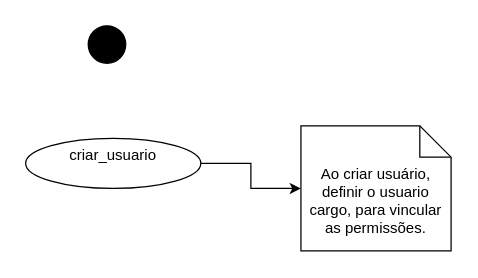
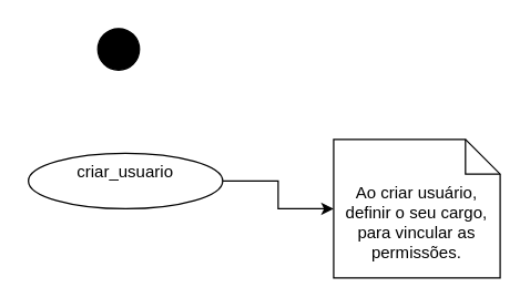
- <mxCell id="5" value="Ao criar usuário, definir o usuario cargo, para vincular as permissões." style="shape=note2;boundedLbl=1;whiteSpace=wrap;html=1;size=25;verticalAlign=top;align=center;" vertex="1" parent="1"><mxGeometry x="240" y="100" width="120" height="100" as="geometry" /></mxCell>
+ <mxCell id="5" value="Ao criar usuário, definir o seu cargo, para vincular as permissões." style="shape=note2;boundedLbl=1;whiteSpace=wrap;html=1;size=25;verticalAlign=top;align=center;" vertex="1" parent="1"><mxGeometry x="240" y="100" width="120" height="100" as="geometry" /></mxCell>
